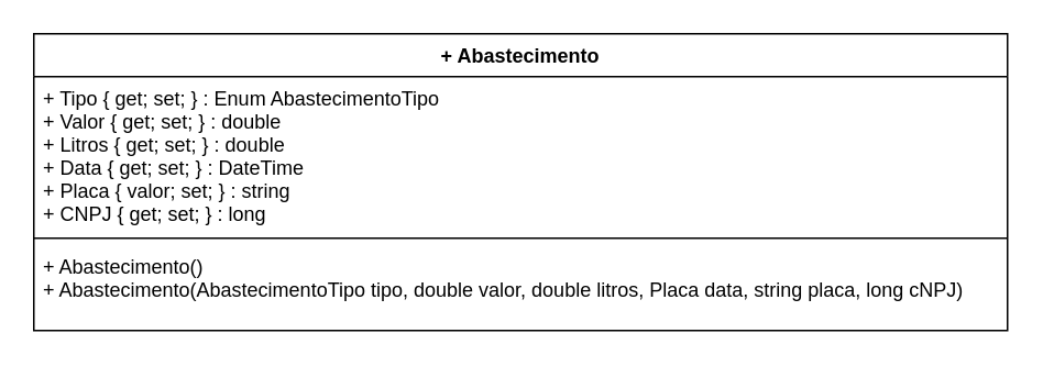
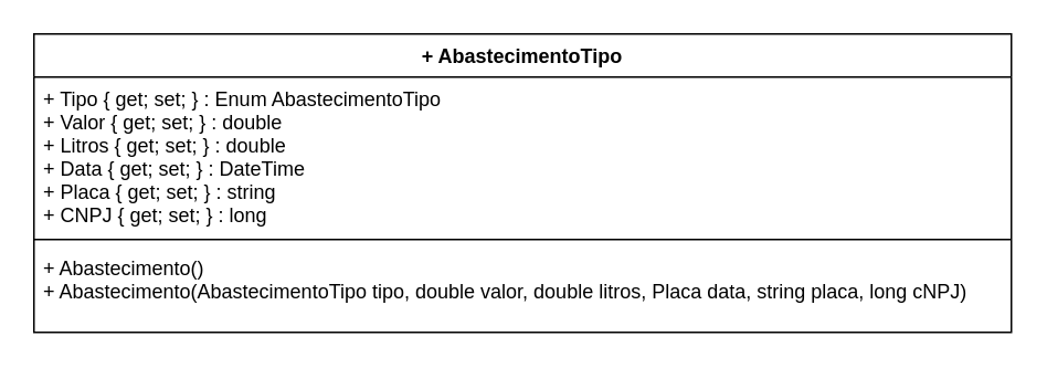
- <mxCell id="2" value="+ Abastecimento" style="swimlane;fontStyle=1;align=center;verticalAlign=top;childLayout=stackLayout;horizontal=1;startSize=26;horizontalStack=0;resizeParent=1;resizeParentMax=0;resizeLast=0;collapsible=1;marginBottom=0;" vertex="1" parent="1"><mxGeometry x="20" y="20" width="590" height="180" as="geometry" /></mxCell>
+ <mxCell id="2" value="+ AbastecimentoTipo" style="swimlane;fontStyle=1;align=center;verticalAlign=top;childLayout=stackLayout;horizontal=1;startSize=26;horizontalStack=0;resizeParent=1;resizeParentMax=0;resizeLast=0;collapsible=1;marginBottom=0;" vertex="1" parent="1"><mxGeometry x="20" y="20" width="590" height="180" as="geometry" /></mxCell>
- <mxCell id="3" value="+ Tipo { get; set; } : Enum AbastecimentoTipo&#10;+ Valor { get; set; } : double&#10;+ Litros { get; set; } : double&#10;+ Data { get; set; } : DateTime&#10;+ Placa { valor; set; } : string&#10;+ CNPJ { get; set; } : long" style="text;strokeColor=none;fillColor=none;align=left;verticalAlign=top;spacingLeft=4;spacingRight=4;overflow=hidden;rotatable=0;points=[[0,0.5],[1,0.5]];portConstraint=eastwest;" vertex="1" parent="2"><mxGeometry y="26" width="590" height="94" as="geometry" /></mxCell>
+ <mxCell id="3" value="+ Tipo { get; set; } : Enum AbastecimentoTipo&#10;+ Valor { get; set; } : double&#10;+ Litros { get; set; } : double&#10;+ Data { get; set; } : DateTime&#10;+ Placa { get; set; } : string&#10;+ CNPJ { get; set; } : long" style="text;strokeColor=none;fillColor=none;align=left;verticalAlign=top;spacingLeft=4;spacingRight=4;overflow=hidden;rotatable=0;points=[[0,0.5],[1,0.5]];portConstraint=eastwest;" vertex="1" parent="2"><mxGeometry y="26" width="590" height="94" as="geometry" /></mxCell>
